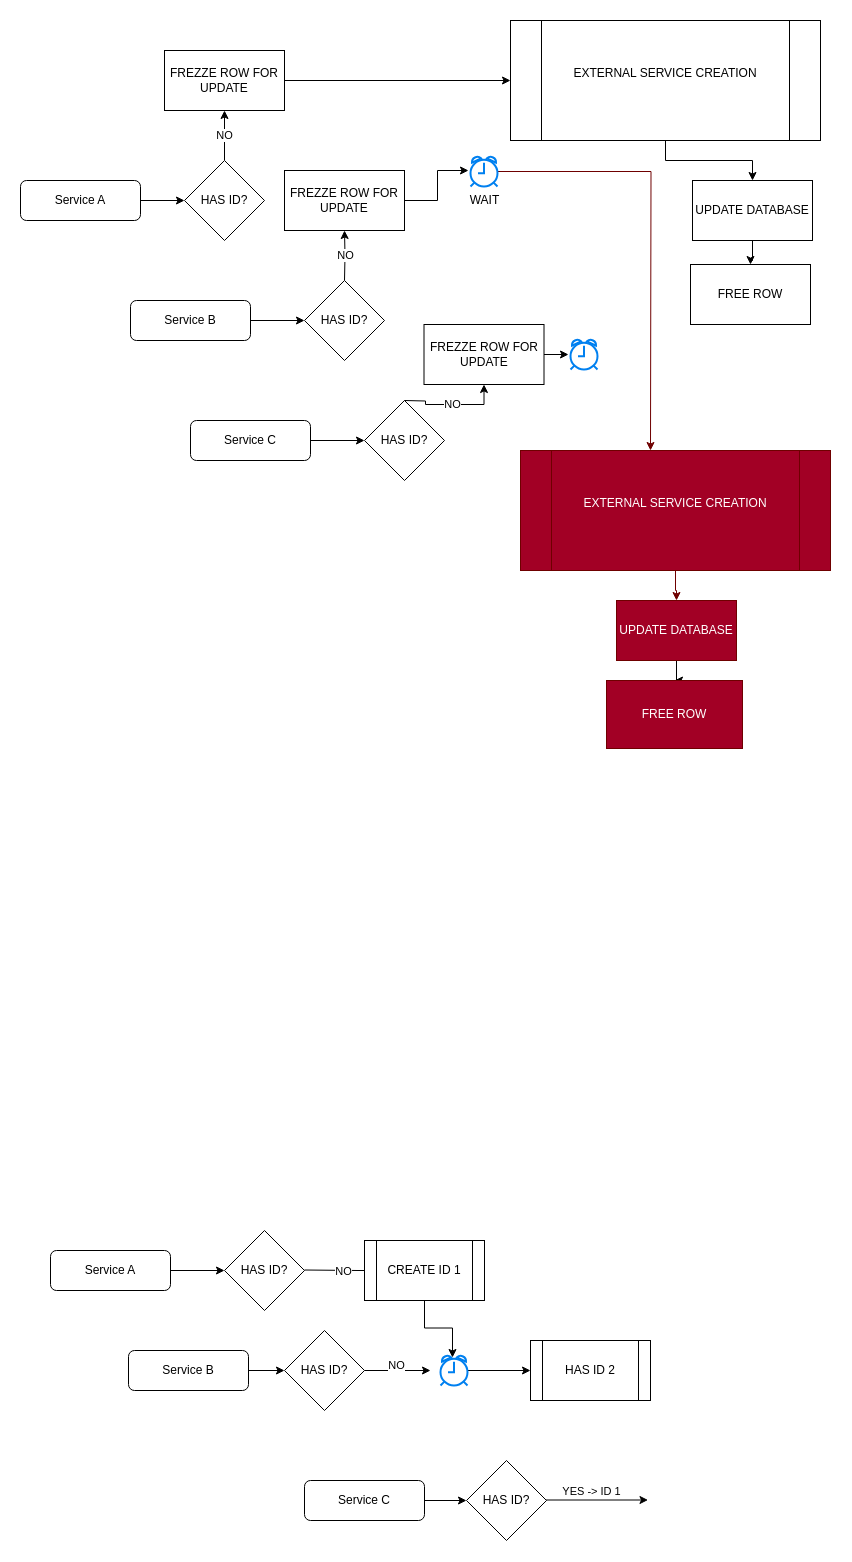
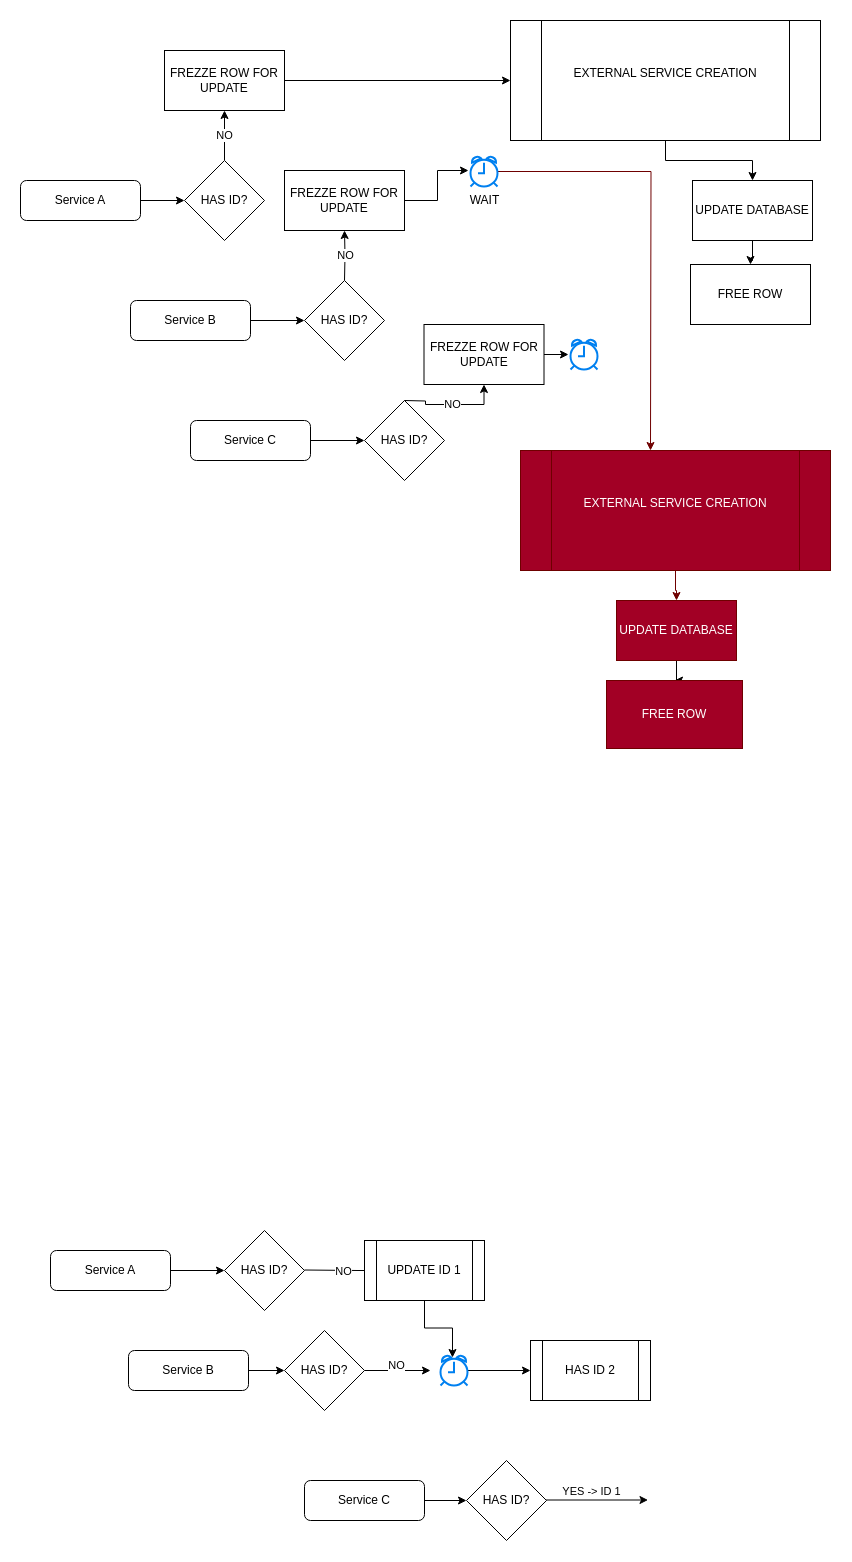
- <mxCell id="43" value="CREATE ID 1" style="shape=process;whiteSpace=wrap;html=1;backgroundOutline=1;" vertex="1" parent="1"><mxGeometry x="364" y="1240" width="120" height="60" as="geometry" /></mxCell>
+ <mxCell id="43" value="UPDATE ID 1" style="shape=process;whiteSpace=wrap;html=1;backgroundOutline=1;" vertex="1" parent="1"><mxGeometry x="364" y="1240" width="120" height="60" as="geometry" /></mxCell>
